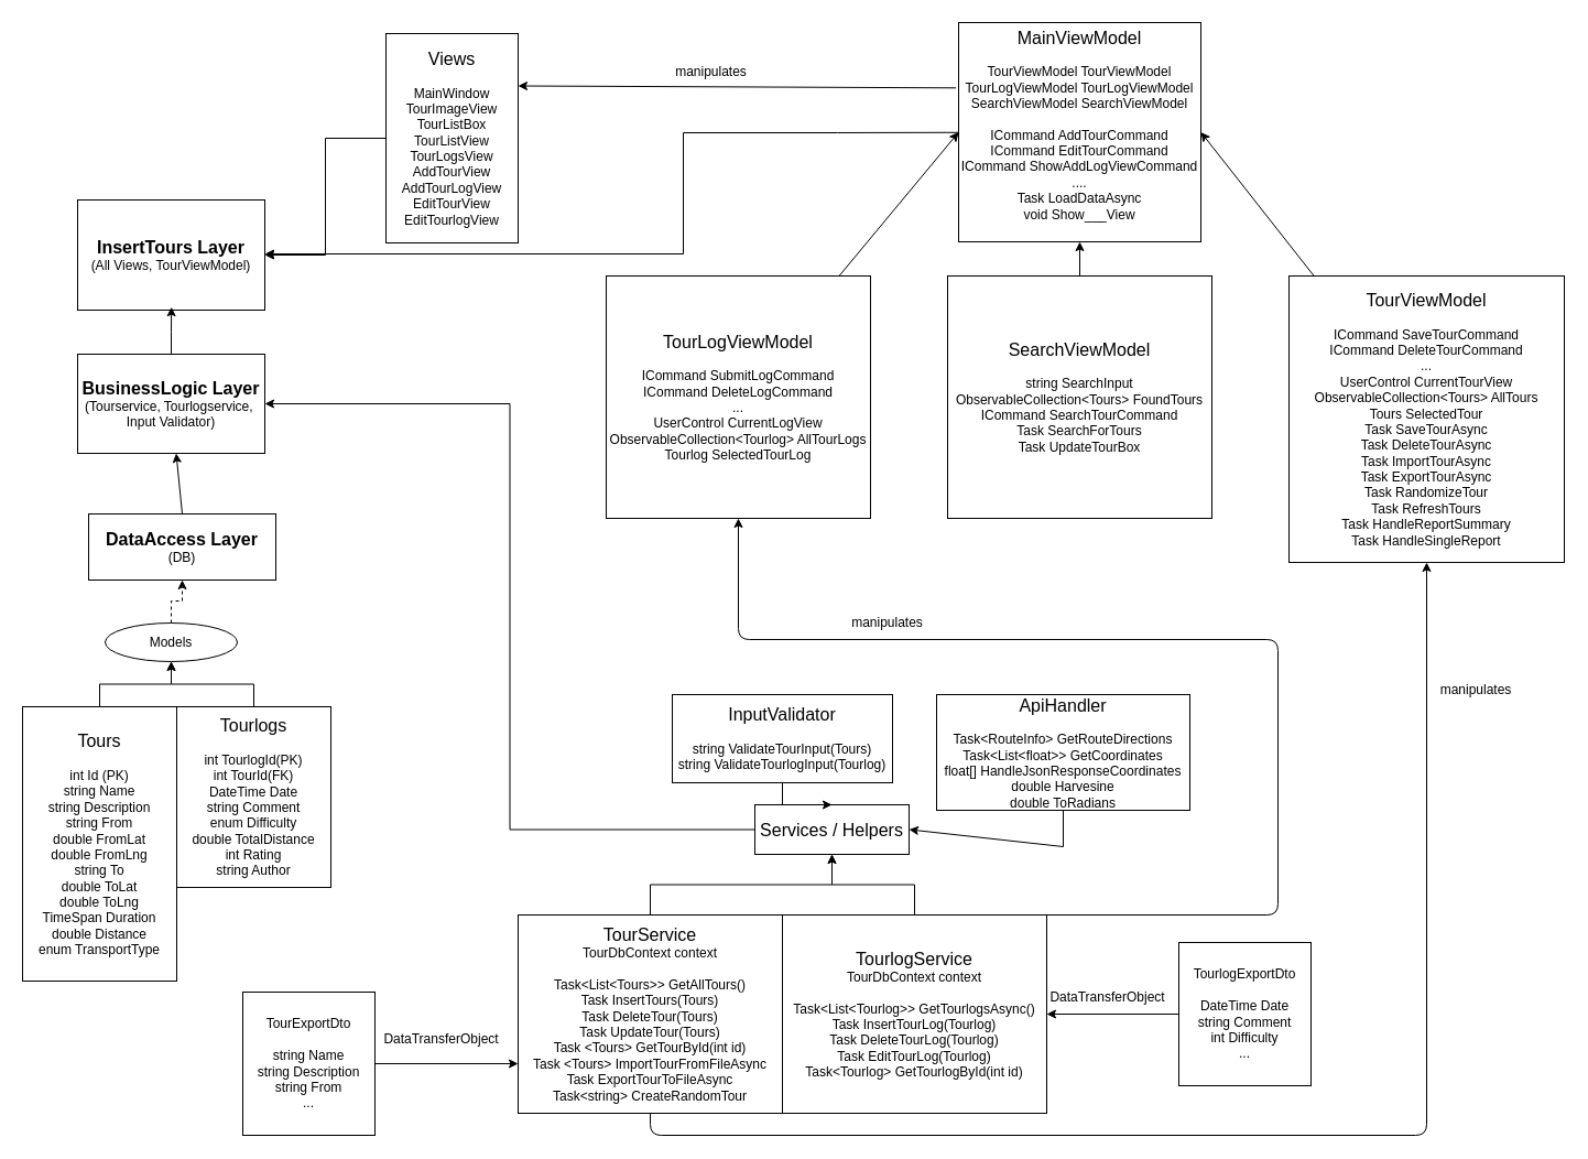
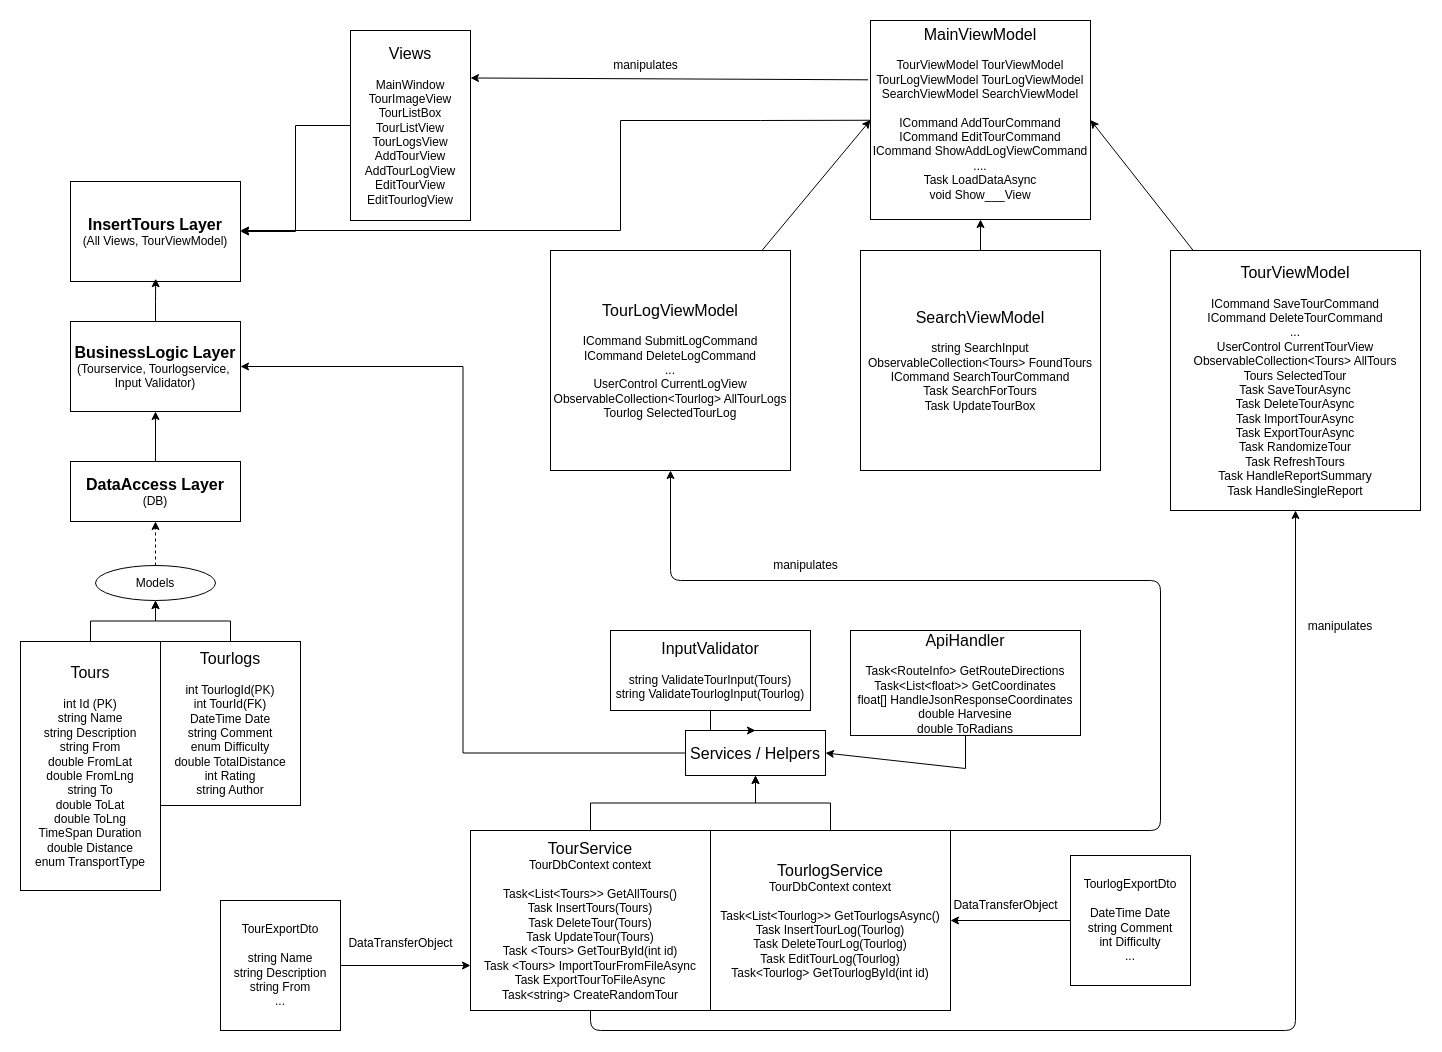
- <mxCell id="2" value="&lt;font style=&quot;font-size: 16px;&quot;&gt;&lt;b&gt;DataAccess Layer&lt;/b&gt;&lt;/font&gt;&lt;div&gt;(DB)&lt;/div&gt;" style="rounded=0;whiteSpace=wrap;html=1;" parent="1" vertex="1"><mxGeometry x="80" y="466" width="170" height="60" as="geometry" /></mxCell>
+ <mxCell id="2" value="&lt;font style=&quot;font-size: 16px;&quot;&gt;&lt;b&gt;DataAccess Layer&lt;/b&gt;&lt;/font&gt;&lt;div&gt;(DB)&lt;/div&gt;" style="rounded=0;whiteSpace=wrap;html=1;" parent="1" vertex="1"><mxGeometry x="70" y="461" width="170" height="60" as="geometry" /></mxCell>
